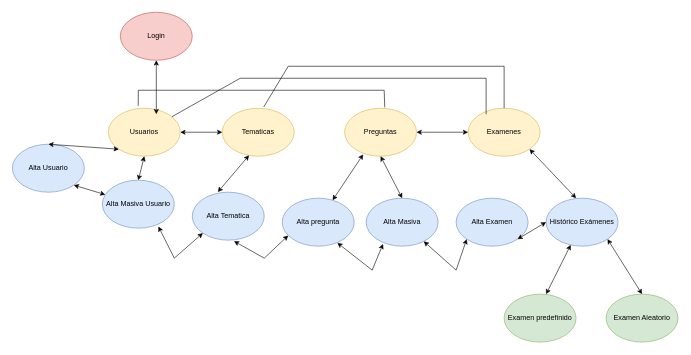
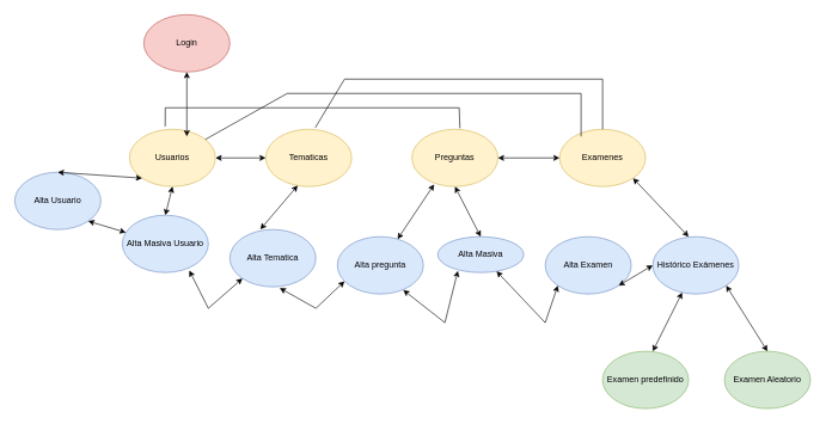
- <mxCell id="27" value="Alta Masiva" style="ellipse;whiteSpace=wrap;html=1;fillColor=#dae8fc;strokeColor=#6c8ebf;" vertex="1" parent="1"><mxGeometry x="610" y="330" width="120" height="80" as="geometry" /></mxCell>
+ <mxCell id="27" value="Alta Masiva" style="ellipse;whiteSpace=wrap;html=1;fillColor=#dae8fc;strokeColor=#6c8ebf;" vertex="1" parent="1"><mxGeometry x="610" y="330" width="120" height="50" as="geometry" /></mxCell>
